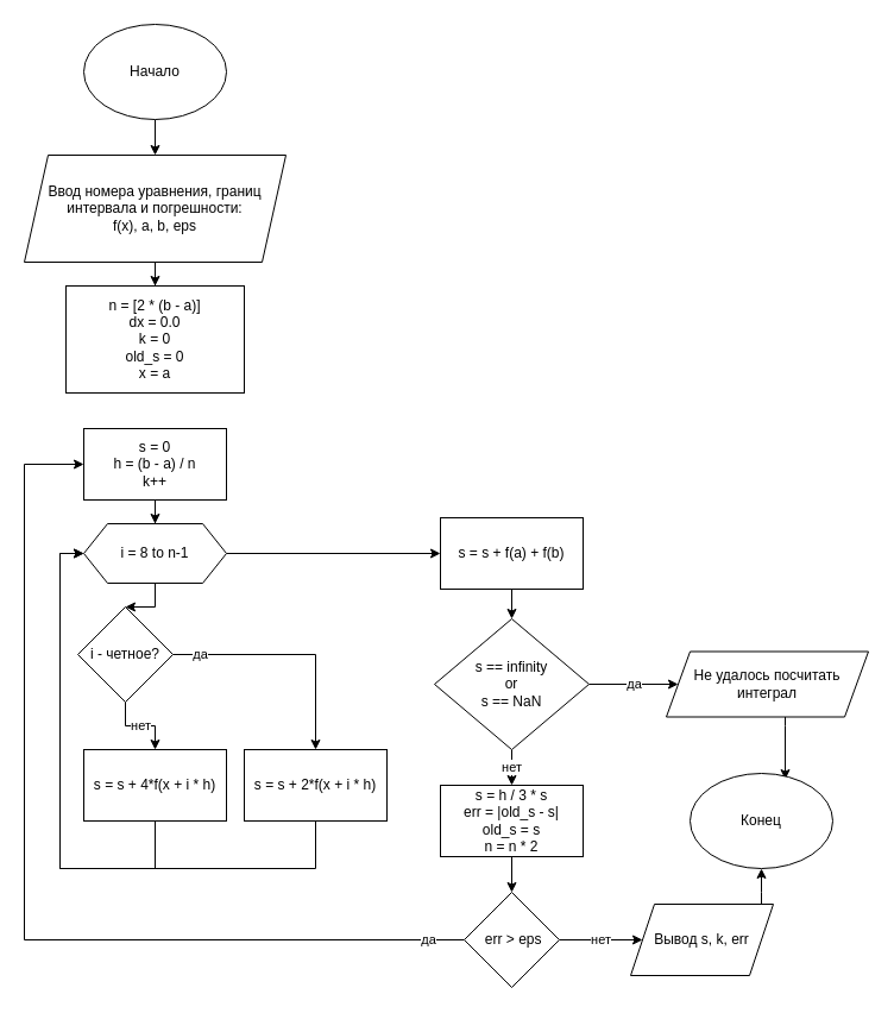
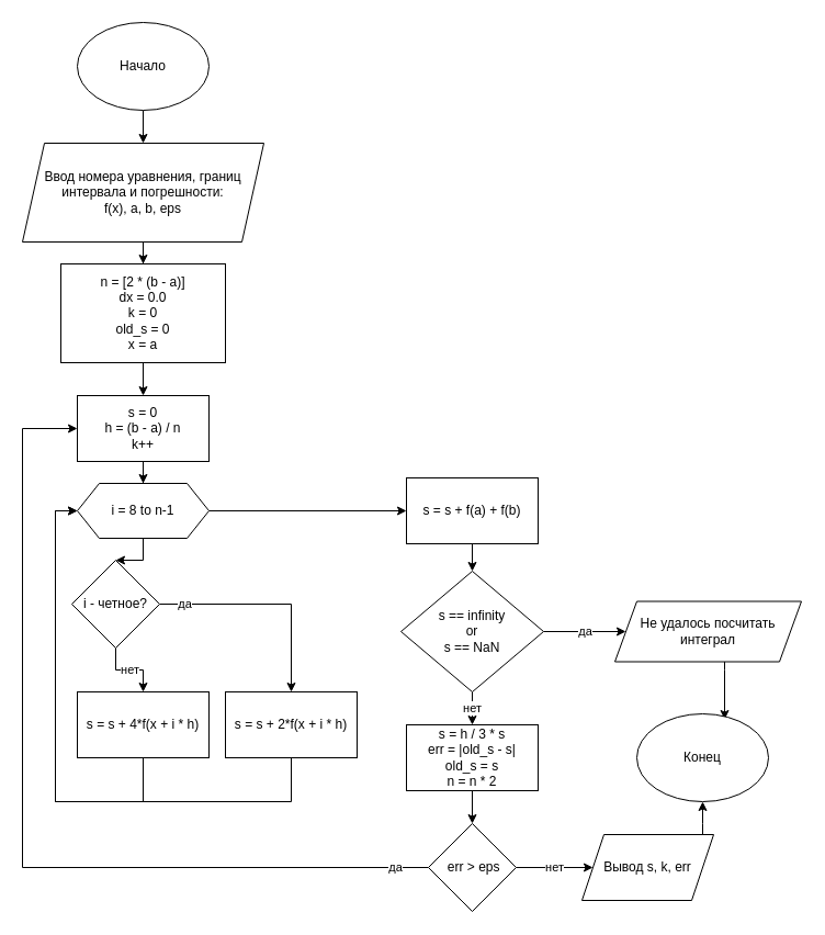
+ <mxCell id="6" value="" style="edgeStyle=orthogonalEdgeStyle;rounded=0;orthogonalLoop=1;jettySize=auto;html=1;" edge="1" parent="1" source="7" target="9"><mxGeometry relative="1" as="geometry" /></mxCell>
